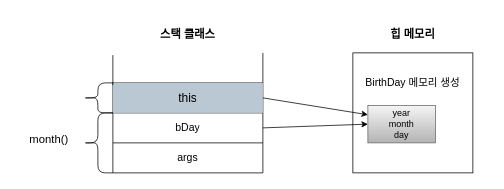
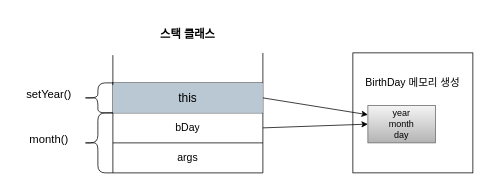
- <mxCell id="17" value="&lt;font style=&quot;font-size: 15px;&quot;&gt;&lt;b&gt;힙 메모리&lt;/b&gt;&lt;/font&gt;" style="text;html=1;strokeColor=none;fillColor=none;align=center;verticalAlign=middle;whiteSpace=wrap;rounded=0;" vertex="1" parent="1"><mxGeometry x="450" y="20" width="200" height="50" as="geometry" /></mxCell>
+ <mxCell id="20" value="setYear()" style="text;html=1;strokeColor=none;fillColor=none;align=center;verticalAlign=middle;whiteSpace=wrap;rounded=0;fontSize=15;" vertex="1" parent="1"><mxGeometry x="20" y="110" width="90" height="30" as="geometry" /></mxCell>
